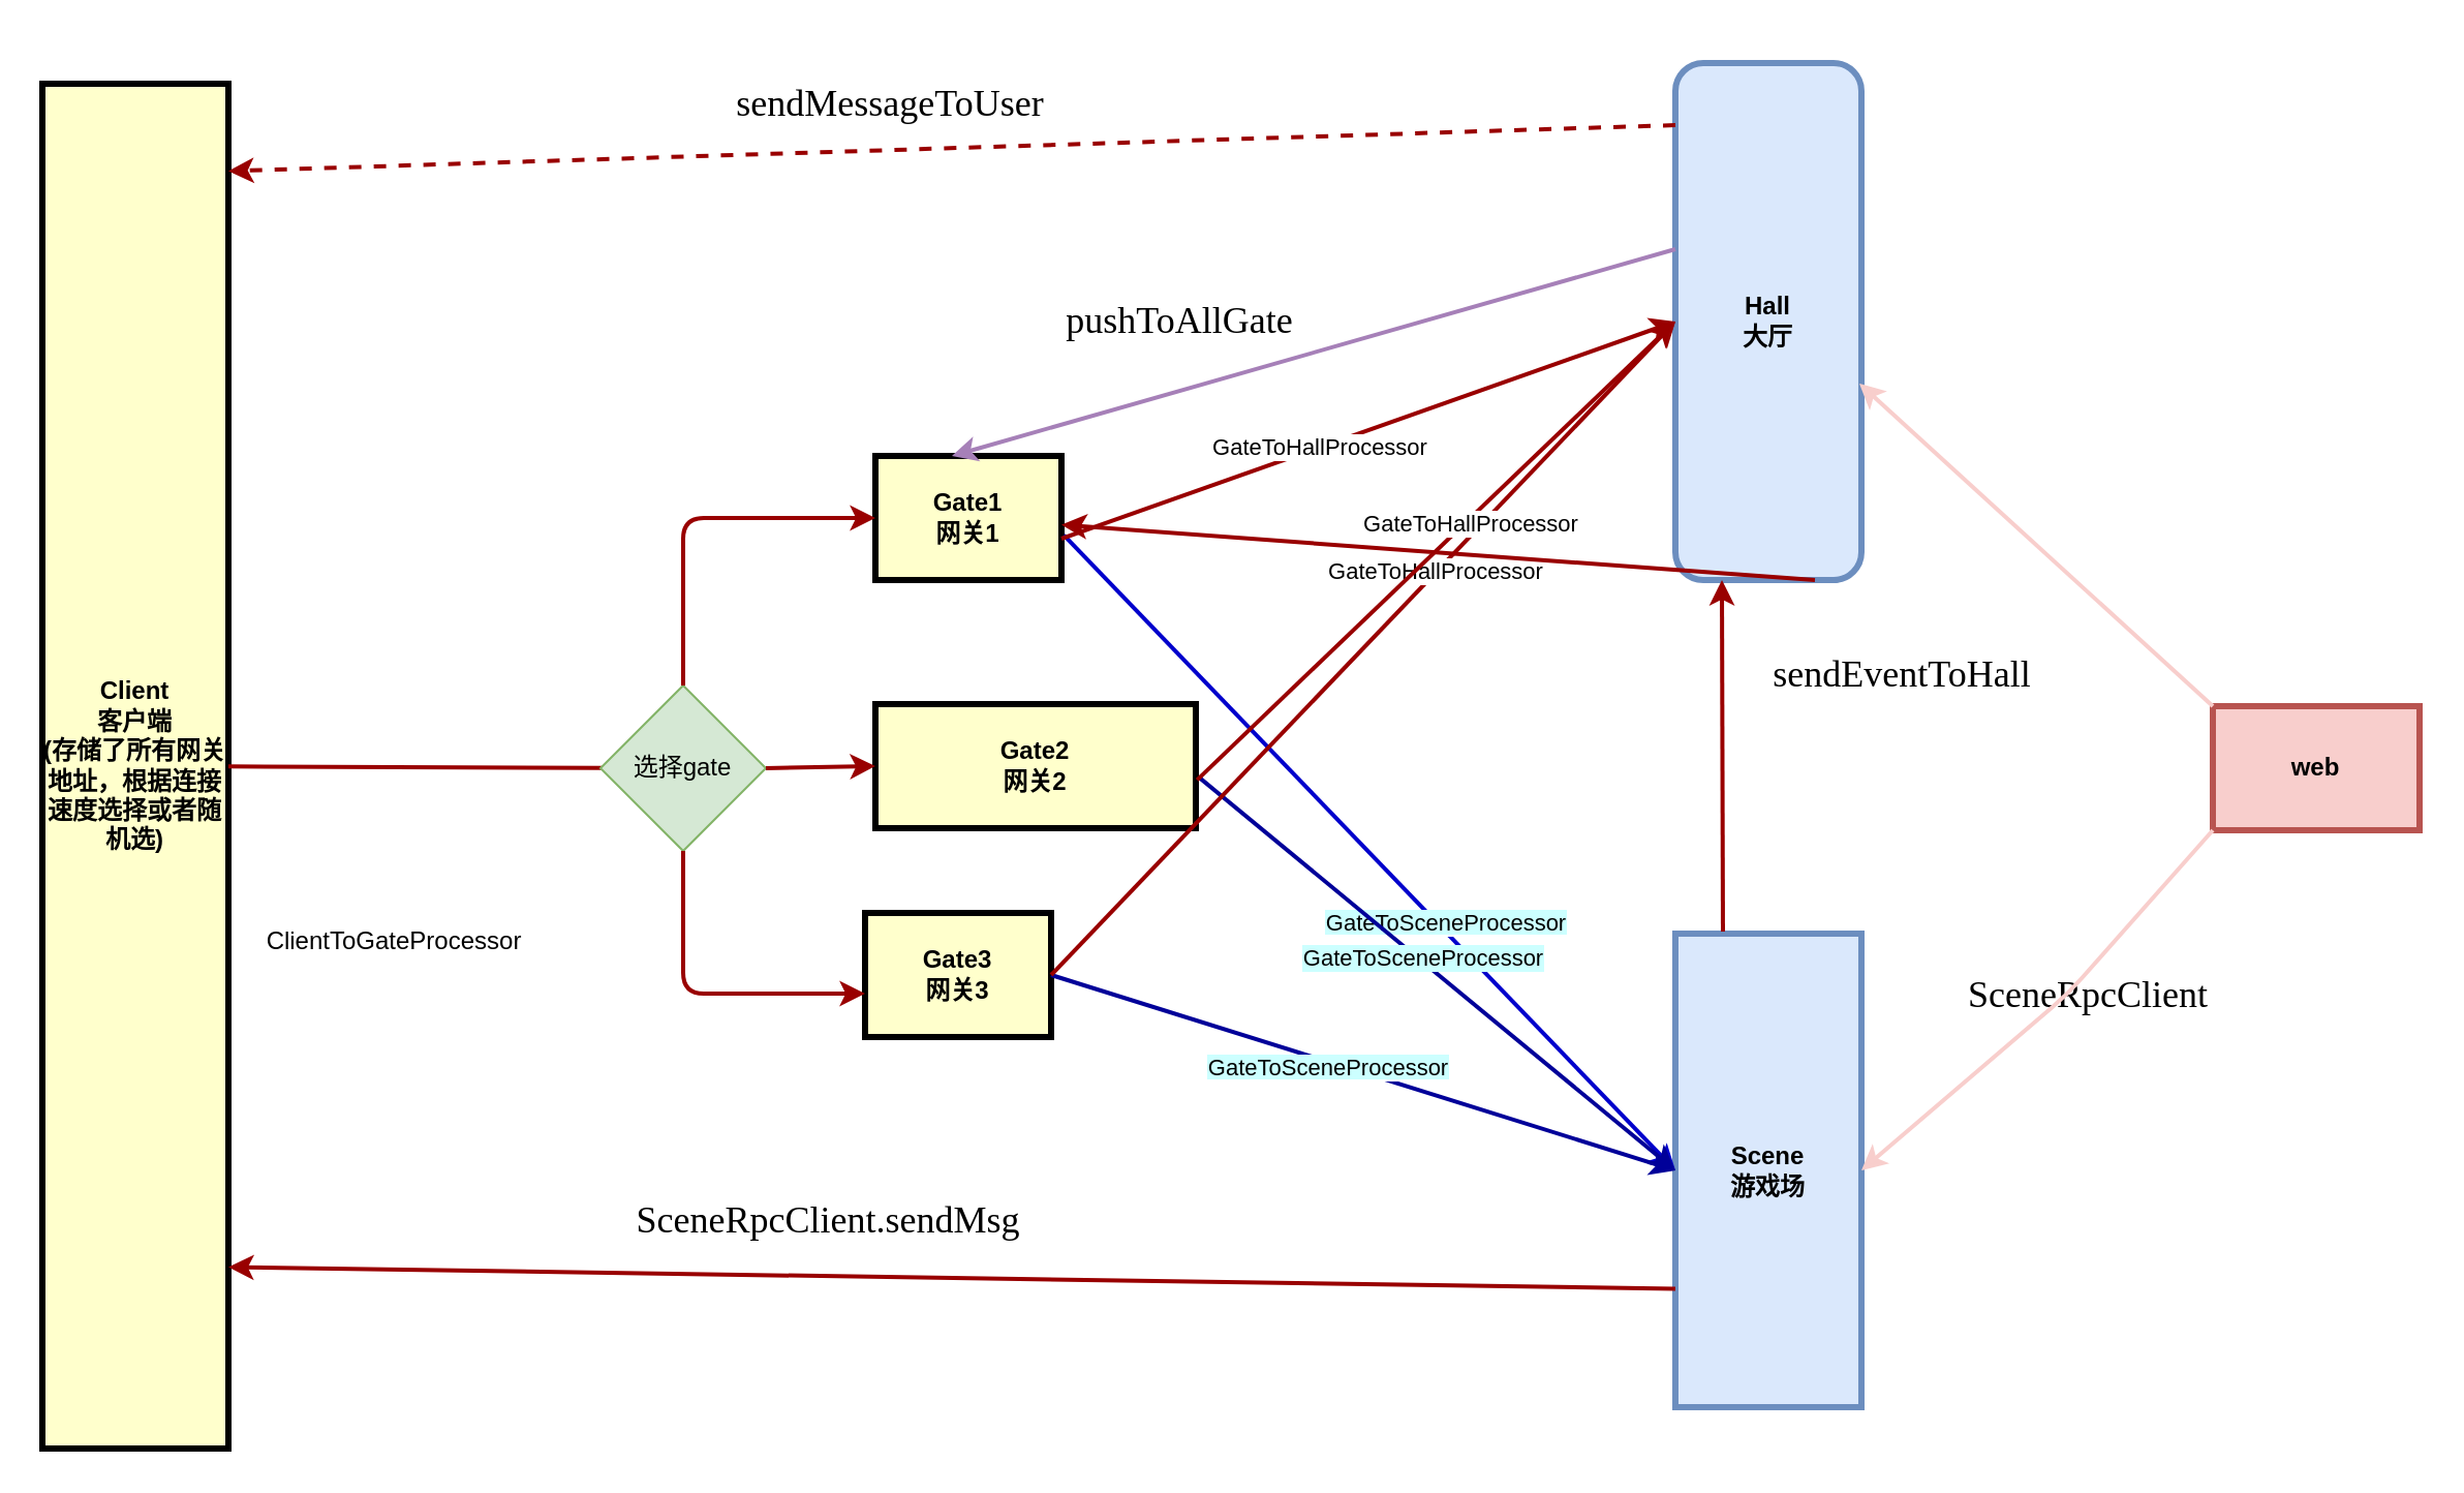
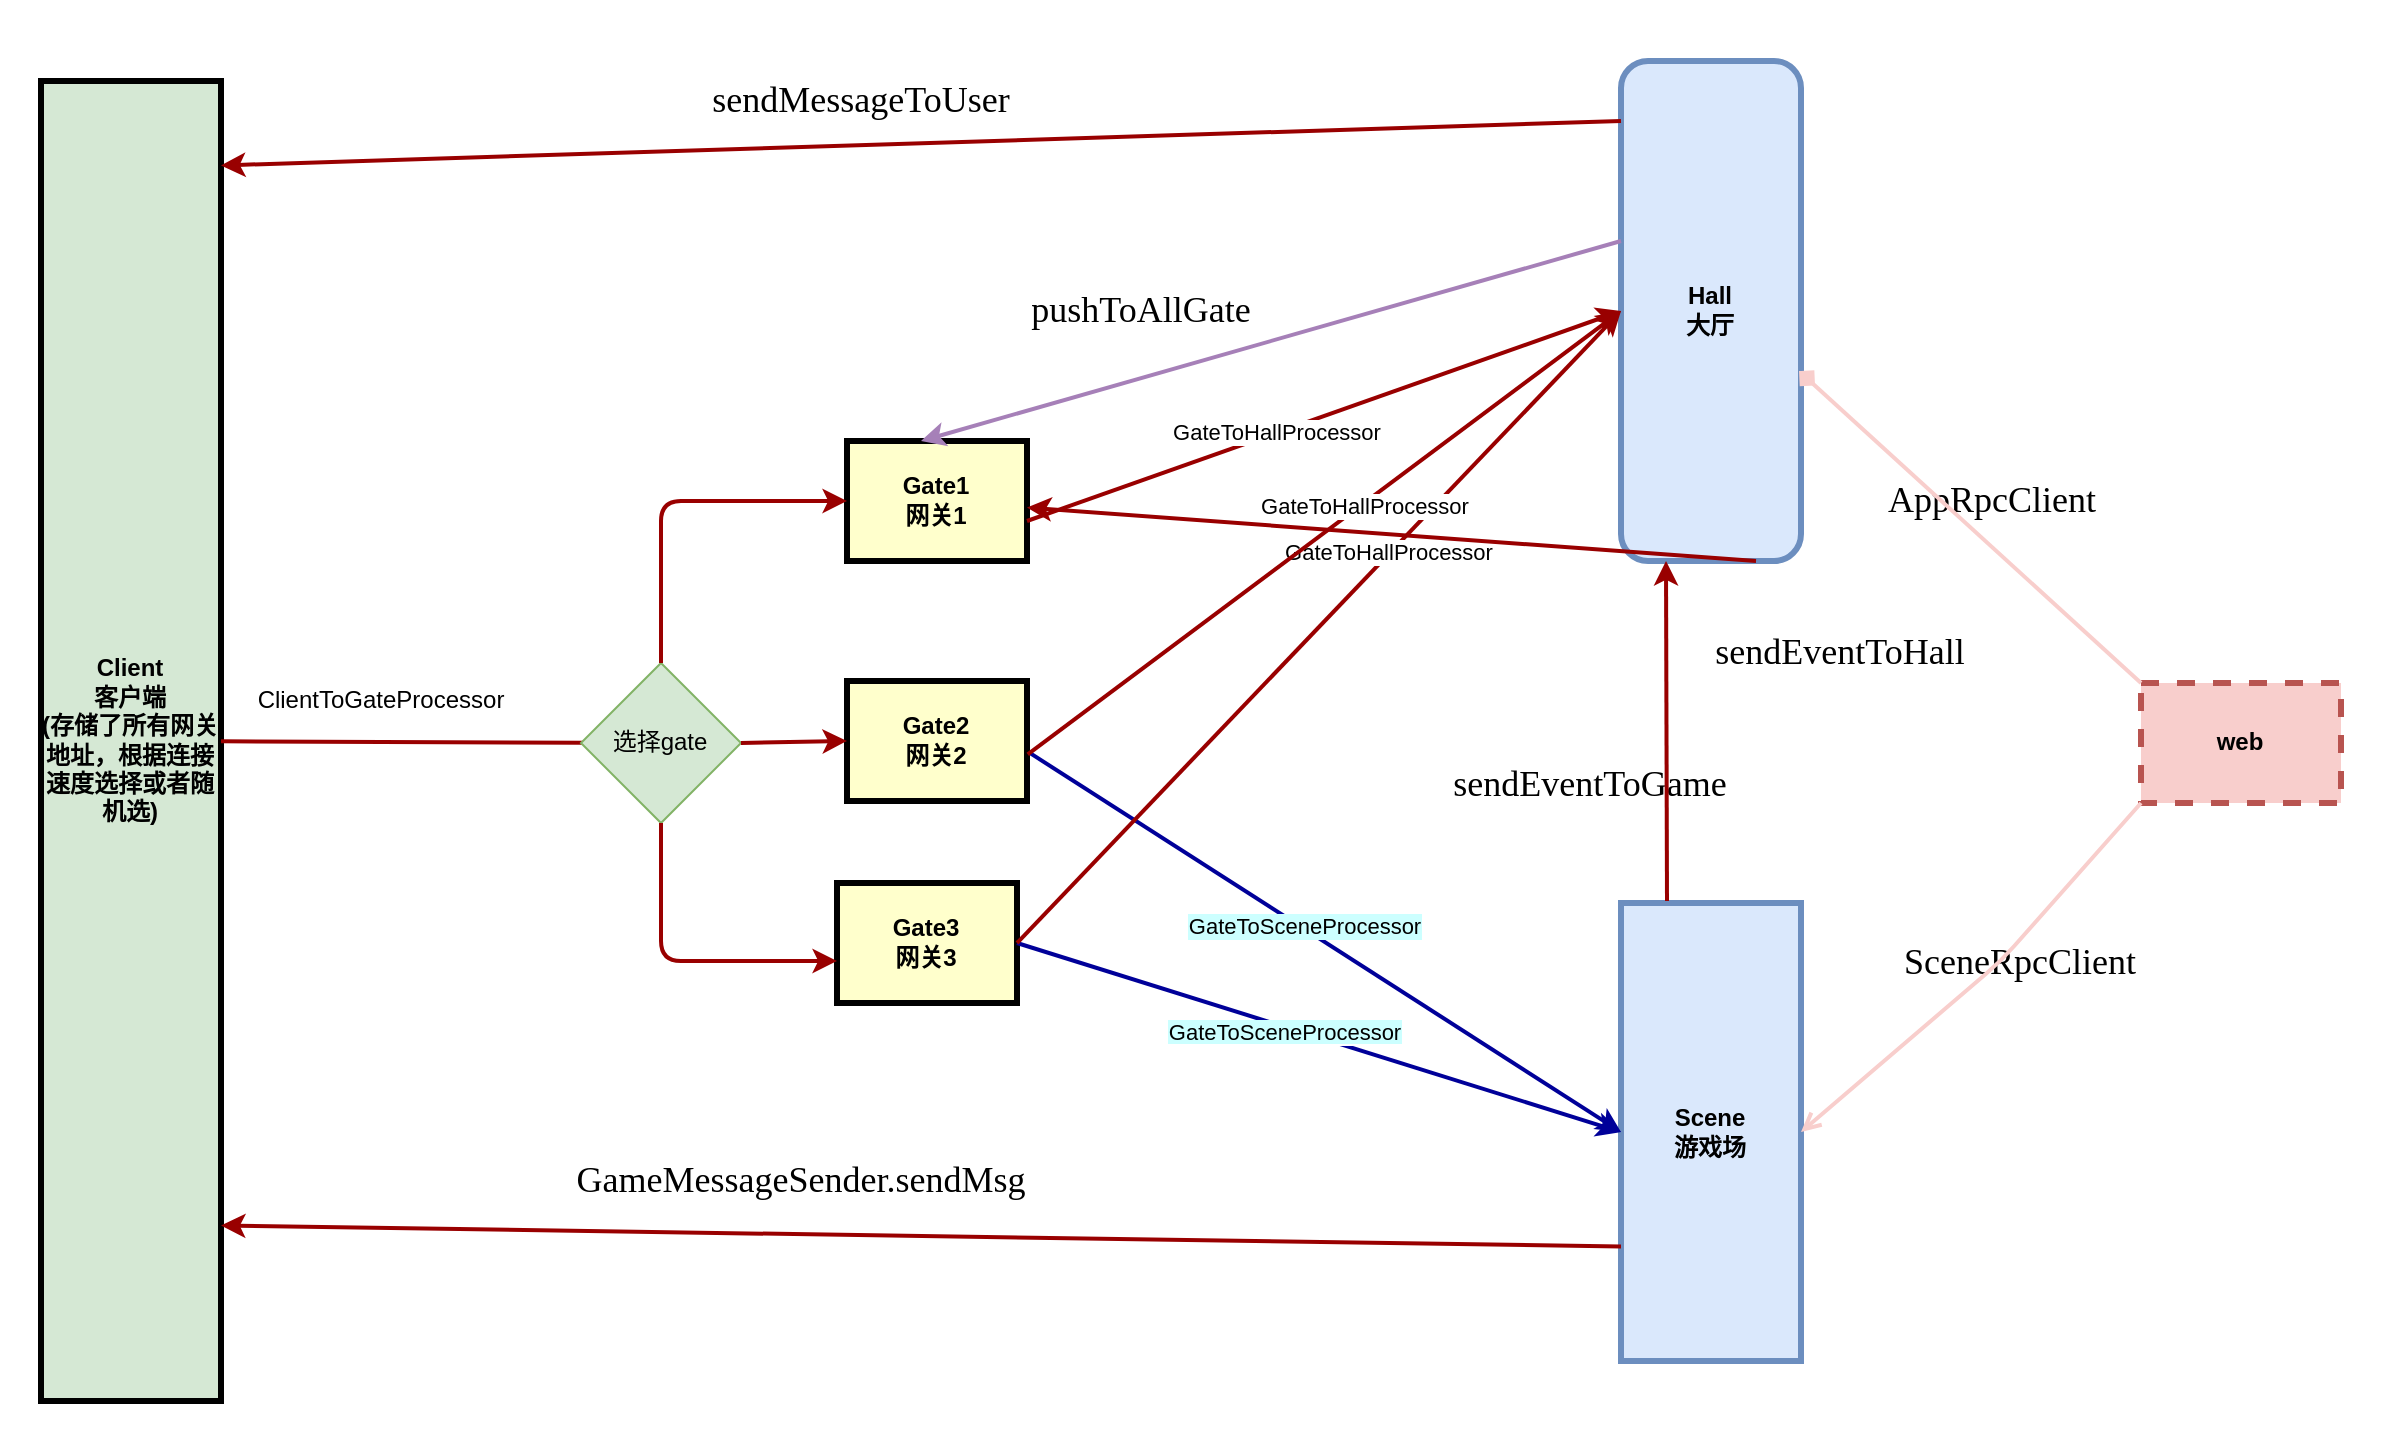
- <mxCell id="32" value="" style="edgeStyle=none;noEdgeStyle=1;strokeColor=#990000;strokeWidth=2;exitX=0;exitY=0.12;exitDx=0;exitDy=0;entryX=1;entryY=0.064;entryDx=0;entryDy=0;entryPerimeter=0;exitPerimeter=0;fillColor=#000099;dashed=1;" edge="1" parent="1" source="15" target="5"><mxGeometry width="100" height="100" relative="1" as="geometry"><mxPoint x="110" y="119.996" as="sourcePoint" /><mxPoint x="280" y="40" as="targetPoint" /></mxGeometry></mxCell>
+ <mxCell id="32" value="" style="edgeStyle=none;noEdgeStyle=1;strokeColor=#990000;strokeWidth=2;exitX=0;exitY=0.12;exitDx=0;exitDy=0;entryX=1;entryY=0.064;entryDx=0;entryDy=0;entryPerimeter=0;exitPerimeter=0;fillColor=#000099;" edge="1" parent="1" source="15" target="5"><mxGeometry width="100" height="100" relative="1" as="geometry"><mxPoint x="110" y="119.996" as="sourcePoint" /><mxPoint x="280" y="40" as="targetPoint" /></mxGeometry></mxCell>
+ <mxCell id="4" value="&lt;pre style=&quot;background-color: rgb(255 , 255 , 255) ; font-family: &amp;#34;consolas&amp;#34; ; font-size: 13.5pt&quot;&gt;AppRpcClient&lt;/pre&gt;" style="text;html=1;strokeColor=none;fillColor=none;align=center;verticalAlign=middle;whiteSpace=wrap;rounded=0;" vertex="1" parent="1"><mxGeometry x="926" y="230" width="140" height="40" as="geometry" /></mxCell>
- <mxCell id="40" value="" style="edgeStyle=none;noEdgeStyle=1;strokeColor=#F8CECC;strokeWidth=2;exitX=0;exitY=0;exitDx=0;exitDy=0;entryX=0.989;entryY=0.62;entryDx=0;entryDy=0;entryPerimeter=0;" edge="1" parent="1" source="38" target="15"><mxGeometry width="100" height="100" relative="1" as="geometry"><mxPoint x="1120" y="390" as="sourcePoint" /><mxPoint x="910" y="575.5" as="targetPoint" /></mxGeometry></mxCell>
+ <mxCell id="40" value="" style="edgeStyle=none;noEdgeStyle=1;strokeColor=#F8CECC;strokeWidth=2;exitX=0;exitY=0;exitDx=0;exitDy=0;entryX=0.989;entryY=0.62;entryDx=0;entryDy=0;entryPerimeter=0;endArrow=diamond;" edge="1" parent="1" source="38" target="15"><mxGeometry width="100" height="100" relative="1" as="geometry"><mxPoint x="1120" y="390" as="sourcePoint" /><mxPoint x="910" y="575.5" as="targetPoint" /></mxGeometry></mxCell>
- <mxCell id="5" value="Client&#10;客户端&#10;(存储了所有网关地址，根据连接速度选择或者随机选)" style="whiteSpace=wrap;align=center;verticalAlign=middle;fontStyle=1;strokeWidth=3;fillColor=#FFFFCC" parent="1" vertex="1"><mxGeometry x="20" y="40" width="90" height="660" as="geometry" /></mxCell>
+ <mxCell id="5" value="Client&#10;客户端&#10;(存储了所有网关地址，根据连接速度选择或者随机选)" style="whiteSpace=wrap;align=center;verticalAlign=middle;fontStyle=1;strokeWidth=3;fillColor=#d5e8d4;" parent="1" vertex="1"><mxGeometry x="20" y="40" width="90" height="660" as="geometry" /></mxCell>
- <mxCell id="11" value="Gate2&#10;网关2" style="whiteSpace=wrap;align=center;verticalAlign=middle;fontStyle=1;strokeWidth=3;fillColor=#FFFFCC" parent="1" vertex="1"><mxGeometry x="423" y="340" width="155" height="60" as="geometry" /></mxCell>
+ <mxCell id="11" value="Gate2&#10;网关2" style="whiteSpace=wrap;align=center;verticalAlign=middle;fontStyle=1;strokeWidth=3;fillColor=#FFFFCC" parent="1" vertex="1"><mxGeometry x="423" y="340" width="90" height="60" as="geometry" /></mxCell>
- <mxCell id="38" value="web" style="whiteSpace=wrap;align=center;verticalAlign=middle;fontStyle=1;strokeWidth=3;fillColor=#f8cecc;strokeColor=#b85450;" vertex="1" parent="1"><mxGeometry x="1070" y="341" width="100" height="60" as="geometry" /></mxCell>
+ <mxCell id="38" value="web" style="whiteSpace=wrap;align=center;verticalAlign=middle;fontStyle=1;strokeWidth=3;fillColor=#f8cecc;strokeColor=#b85450;dashed=1;" vertex="1" parent="1"><mxGeometry x="1070" y="341" width="100" height="60" as="geometry" /></mxCell>
+ <mxCell id="2" value="&lt;pre style=&quot;font-size: 13.5pt ; background-color: rgb(255 , 255 , 255) ; font-family: &amp;#34;consolas&amp;#34;&quot;&gt;sendEventToGame&lt;/pre&gt;" style="text;html=1;strokeColor=none;fillColor=none;align=center;verticalAlign=middle;whiteSpace=wrap;rounded=0;" vertex="1" parent="1"><mxGeometry x="710" y="372" width="170" height="39" as="geometry" /></mxCell>
- <mxCell id="17" value="" style="edgeStyle=none;noEdgeStyle=1;strokeWidth=2;exitX=1.013;exitY=0.639;exitDx=0;exitDy=0;exitPerimeter=0;entryX=0;entryY=0.5;entryDx=0;entryDy=0;strokeColor=#0000CC;" parent="1" source="8" target="16" edge="1"><mxGeometry width="100" height="100" relative="1" as="geometry"><mxPoint x="582" y="360" as="sourcePoint" /><mxPoint x="550" y="380" as="targetPoint" /></mxGeometry></mxCell>
- <mxCell id="18" value="&lt;span style=&quot;background-color: rgb(204 , 255 , 255)&quot;&gt;GateToSceneProcessor&lt;/span&gt;" style="edgeLabel;html=1;align=center;verticalAlign=middle;resizable=0;points=[];" parent="17" vertex="1" connectable="0"><mxGeometry x="0.231" y="4" relative="1" as="geometry"><mxPoint y="1" as="offset" /></mxGeometry></mxCell>
- <mxCell id="7" value="ClientToGateProcessor" style="text;html=1;align=center;verticalAlign=middle;resizable=0;points=[];autosize=1;strokeColor=none;" parent="1" vertex="1"><mxGeometry x="120" y="445" width="140" height="20" as="geometry" /></mxCell>
+ <mxCell id="7" value="ClientToGateProcessor" style="text;html=1;align=center;verticalAlign=middle;resizable=0;points=[];autosize=1;strokeColor=none;" parent="1" vertex="1"><mxGeometry x="120" y="340" width="140" height="20" as="geometry" /></mxCell>
- <mxCell id="39" value="" style="edgeStyle=none;noEdgeStyle=1;strokeColor=#F8CECC;strokeWidth=2;exitX=0;exitY=1;exitDx=0;exitDy=0;entryX=1;entryY=0.5;entryDx=0;entryDy=0;" edge="1" parent="1" source="38" target="16"><mxGeometry width="100" height="100" relative="1" as="geometry"><mxPoint x="1110" y="370" as="sourcePoint" /><mxPoint x="1110" y="541" as="targetPoint" /><Array as="points"><mxPoint x="1000" y="480" /></Array></mxGeometry></mxCell>
+ <mxCell id="39" value="" style="edgeStyle=none;noEdgeStyle=1;strokeColor=#F8CECC;strokeWidth=2;exitX=0;exitY=1;exitDx=0;exitDy=0;entryX=1;entryY=0.5;entryDx=0;entryDy=0;endArrow=open;" edge="1" parent="1" source="38" target="16"><mxGeometry width="100" height="100" relative="1" as="geometry"><mxPoint x="1110" y="370" as="sourcePoint" /><mxPoint x="1110" y="541" as="targetPoint" /><Array as="points"><mxPoint x="1000" y="480" /></Array></mxGeometry></mxCell>
- <mxCell id="37" value="&lt;pre style=&quot;font-family: &amp;#34;consolas&amp;#34; ; font-size: 13.5pt&quot;&gt;&lt;pre style=&quot;background-color: rgb(255 , 255 , 255) ; font-family: &amp;#34;consolas&amp;#34; ; font-size: 13.5pt&quot;&gt;SceneRpcClient.sendMsg&lt;/pre&gt;&lt;/pre&gt;" style="text;html=1;align=center;verticalAlign=middle;resizable=0;points=[];autosize=1;strokeColor=none;fillColor=none;" vertex="1" parent="1"><mxGeometry x="270" y="560" width="260" height="60" as="geometry" /></mxCell>
+ <mxCell id="37" value="&lt;pre style=&quot;font-family: &amp;#34;consolas&amp;#34; ; font-size: 13.5pt&quot;&gt;&lt;pre style=&quot;background-color: rgb(255 , 255 , 255) ; font-family: &amp;#34;consolas&amp;#34; ; font-size: 13.5pt&quot;&gt;GameMessageSender.sendMsg&lt;/pre&gt;&lt;/pre&gt;" style="text;html=1;align=center;verticalAlign=middle;resizable=0;points=[];autosize=1;strokeColor=none;fillColor=none;" vertex="1" parent="1"><mxGeometry x="270" y="560" width="260" height="60" as="geometry" /></mxCell>
